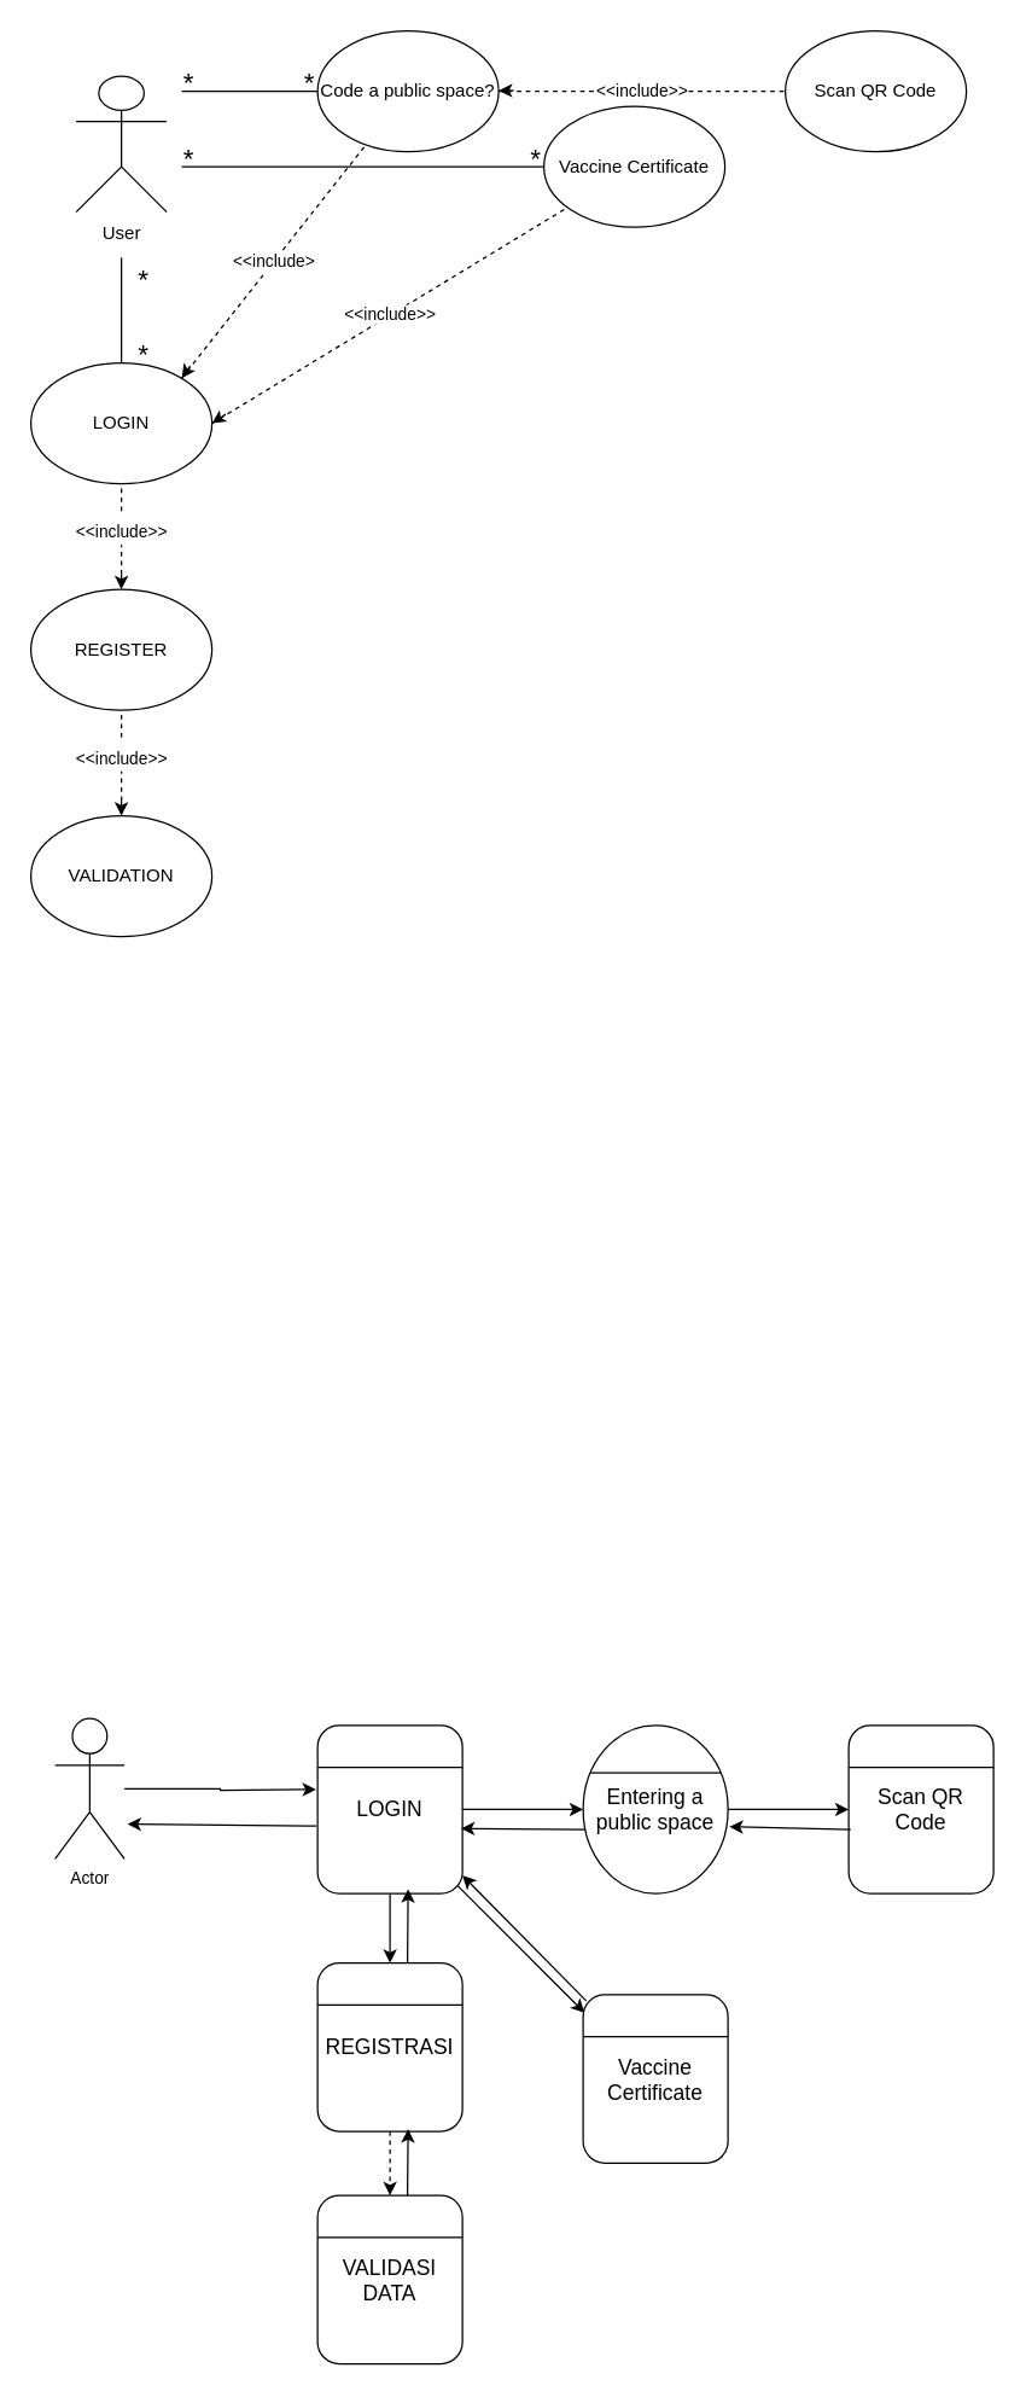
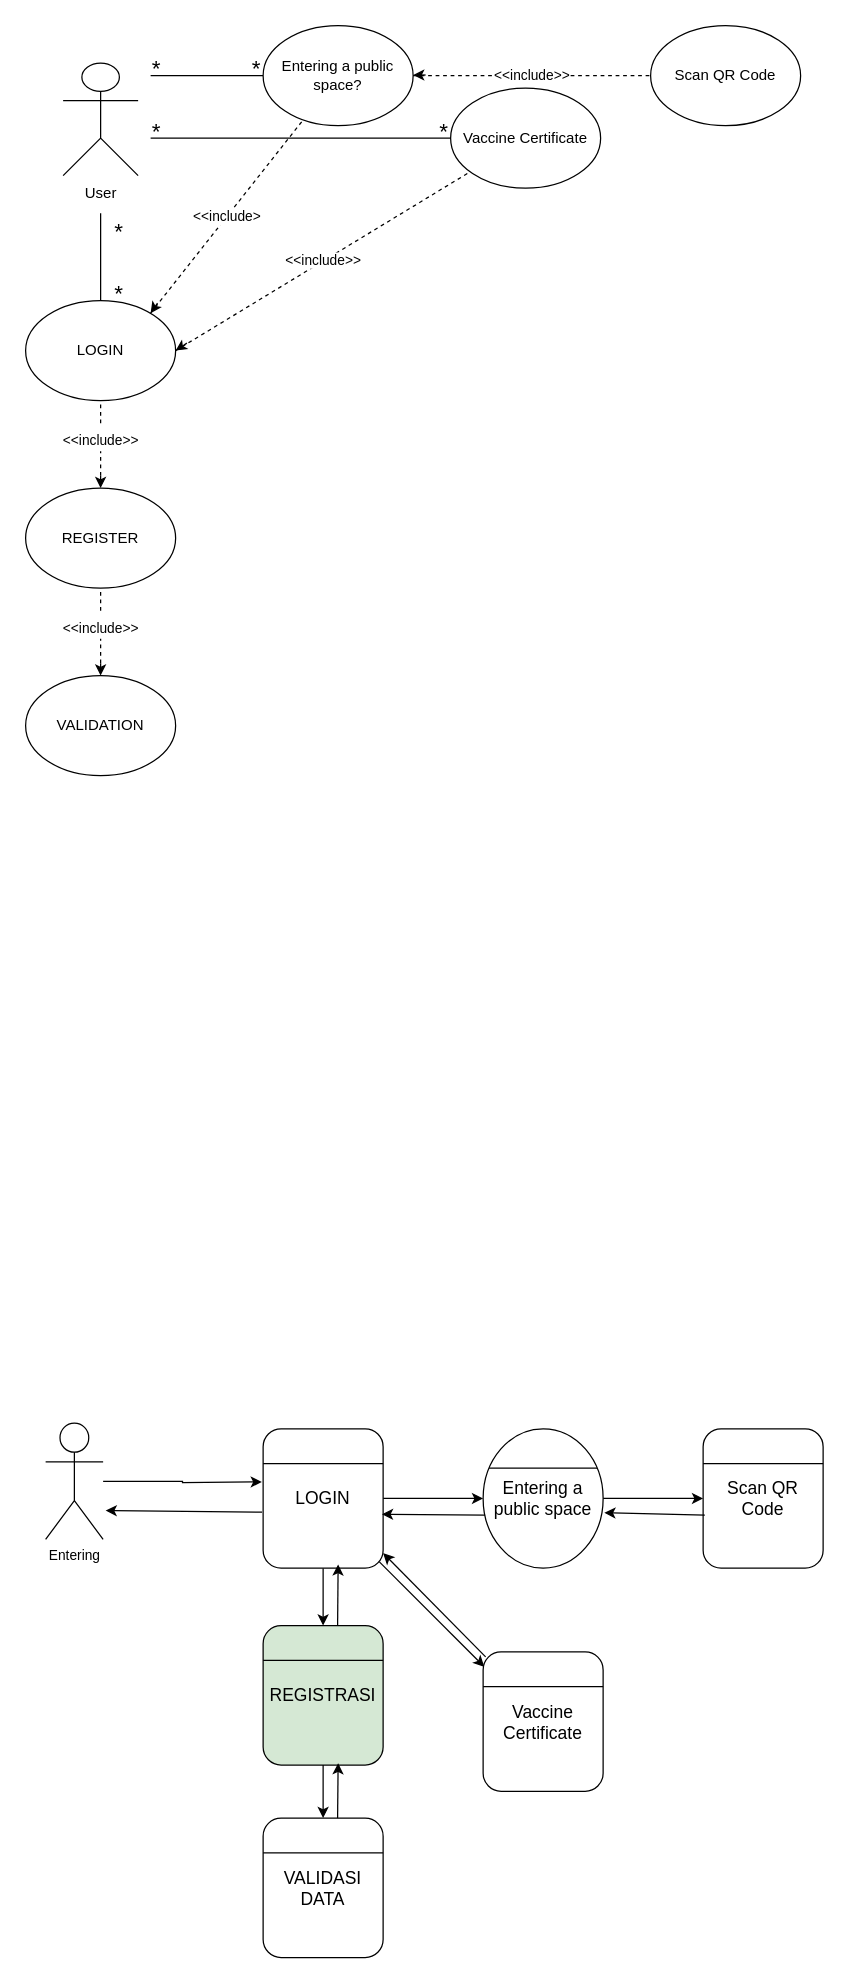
- <mxCell id="14" value="Code a public space?" style="ellipse;whiteSpace=wrap;html=1;" vertex="1" parent="1"><mxGeometry x="210" y="20" width="120" height="80" as="geometry" /></mxCell>
+ <mxCell id="14" value="Entering a public space?" style="ellipse;whiteSpace=wrap;html=1;" vertex="1" parent="1"><mxGeometry x="210" y="20" width="120" height="80" as="geometry" /></mxCell>
- <mxCell id="29" value="Actor" style="shape=umlActor;verticalLabelPosition=bottom;verticalAlign=top;html=1;outlineConnect=0;fontSize=11;" vertex="1" parent="1"><mxGeometry x="36" y="1138" width="46" height="93" as="geometry" /></mxCell>
+ <mxCell id="29" value="Entering" style="shape=umlActor;verticalLabelPosition=bottom;verticalAlign=top;html=1;outlineConnect=0;fontSize=11;" vertex="1" parent="1"><mxGeometry x="36" y="1138" width="46" height="93" as="geometry" /></mxCell>
- <mxCell id="35" value="&lt;font style=&quot;font-size: 14px&quot;&gt;REGISTRASI&lt;/font&gt;" style="rounded=1;whiteSpace=wrap;html=1;fontSize=11;" vertex="1" parent="1"><mxGeometry x="210" y="1300" width="96" height="111.5" as="geometry" /></mxCell>
+ <mxCell id="35" value="&lt;font style=&quot;font-size: 14px&quot;&gt;REGISTRASI&lt;/font&gt;" style="rounded=1;whiteSpace=wrap;html=1;fontSize=11;fillColor=#d5e8d4;" vertex="1" parent="1"><mxGeometry x="210" y="1300" width="96" height="111.5" as="geometry" /></mxCell>
- <mxCell id="34" value="" style="edgeStyle=orthogonalEdgeStyle;rounded=0;orthogonalLoop=1;jettySize=auto;html=1;fontSize=14;dashed=1;" edge="1" parent="1" source="35" target="36"><mxGeometry relative="1" as="geometry" /></mxCell>
+ <mxCell id="34" value="" style="edgeStyle=orthogonalEdgeStyle;rounded=0;orthogonalLoop=1;jettySize=auto;html=1;fontSize=14;" edge="1" parent="1" source="35" target="36"><mxGeometry relative="1" as="geometry" /></mxCell>
